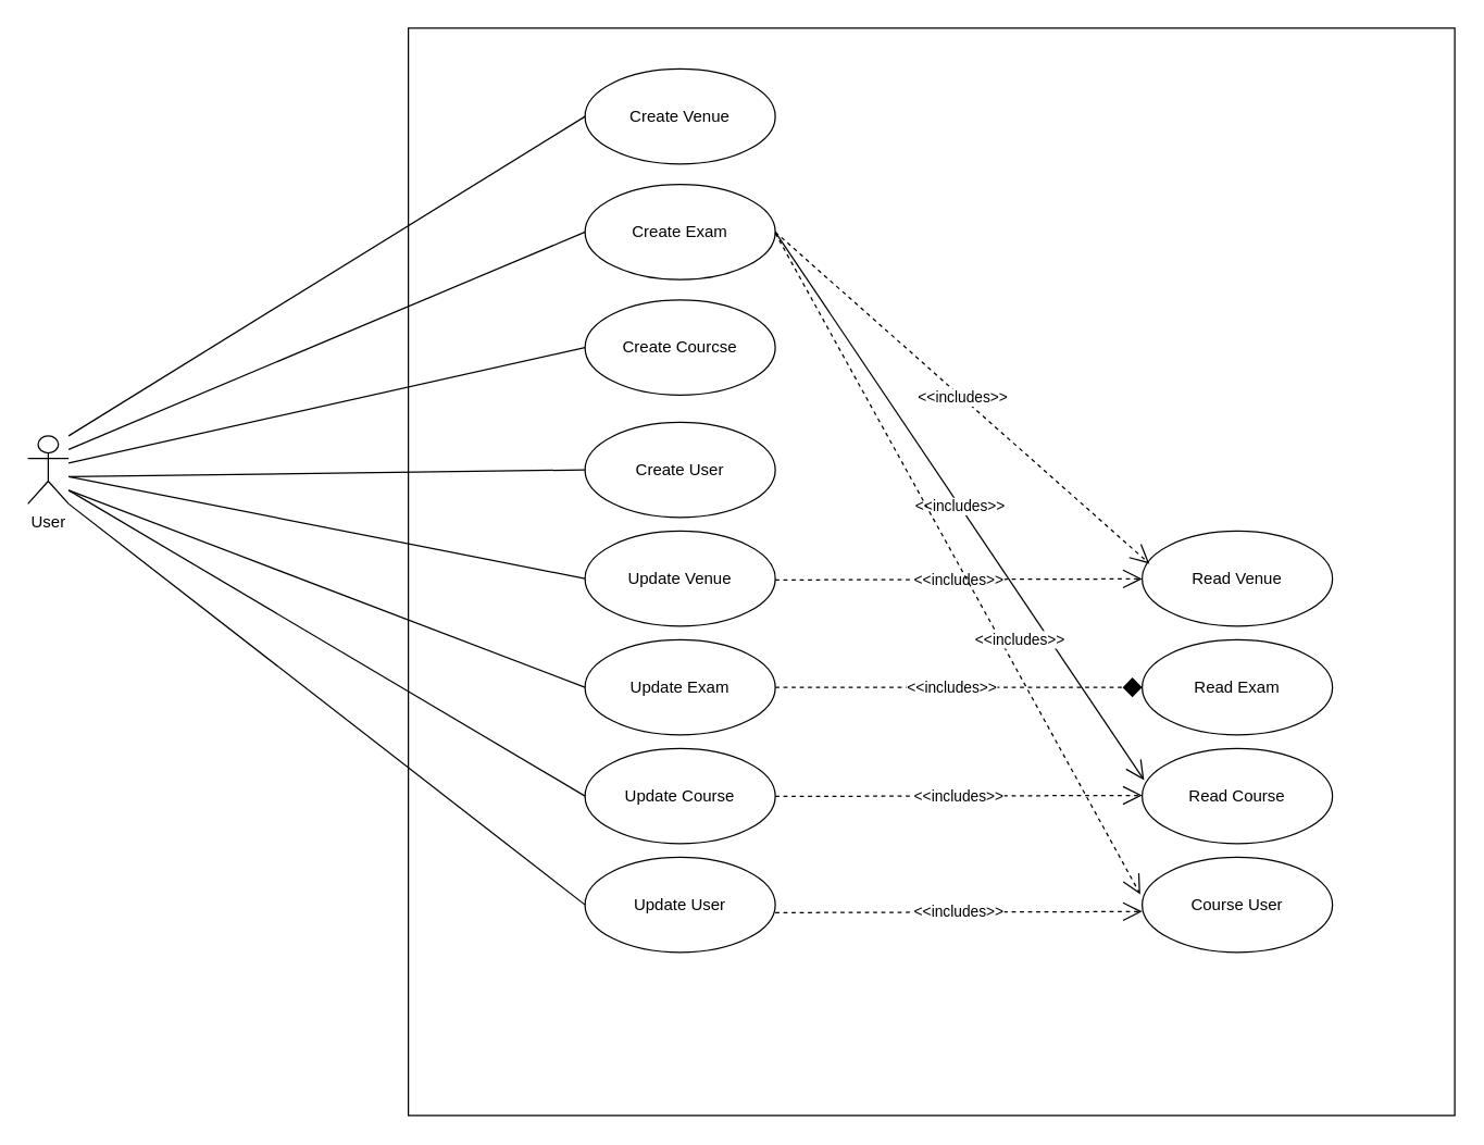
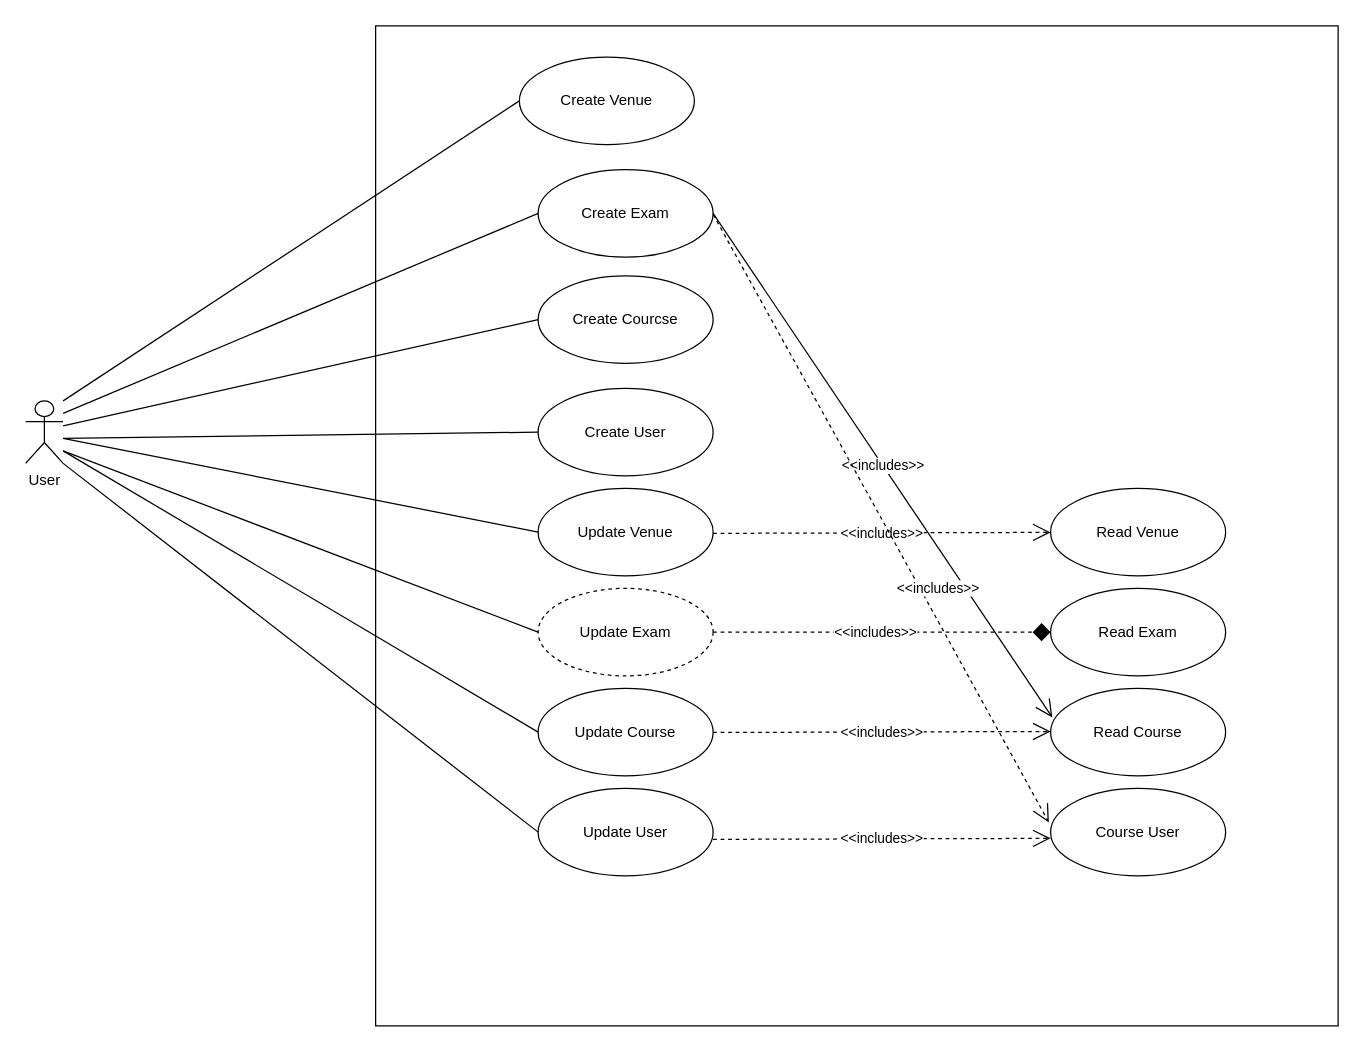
- <mxCell id="6" value="Create Venue" style="ellipse;whiteSpace=wrap;html=1;" parent="1" vertex="1"><mxGeometry x="430" y="50" width="140" height="70" as="geometry" /></mxCell>
+ <mxCell id="6" value="Create Venue" style="ellipse;whiteSpace=wrap;html=1;" parent="1" vertex="1"><mxGeometry x="415" y="45" width="140" height="70" as="geometry" /></mxCell>
- <mxCell id="28" value="&amp;lt;&amp;lt;includes&amp;gt;&amp;gt;" style="endArrow=open;endSize=12;dashed=1;html=1;entryX=0.038;entryY=0.343;entryDx=0;entryDy=0;entryPerimeter=0;exitX=1;exitY=0.5;exitDx=0;exitDy=0;" edge="1" parent="1" source="3" target="20"><mxGeometry width="160" relative="1" as="geometry"><mxPoint x="570" y="255.29" as="sourcePoint" /><mxPoint x="840" y="430" as="targetPoint" /></mxGeometry></mxCell>
- <mxCell id="8" value="Update Exam" style="ellipse;whiteSpace=wrap;html=1;" parent="1" vertex="1"><mxGeometry x="430" y="470" width="140" height="70" as="geometry" /></mxCell>
+ <mxCell id="8" value="Update Exam" style="ellipse;whiteSpace=wrap;html=1;dashed=1;" parent="1" vertex="1"><mxGeometry x="430" y="470" width="140" height="70" as="geometry" /></mxCell>
